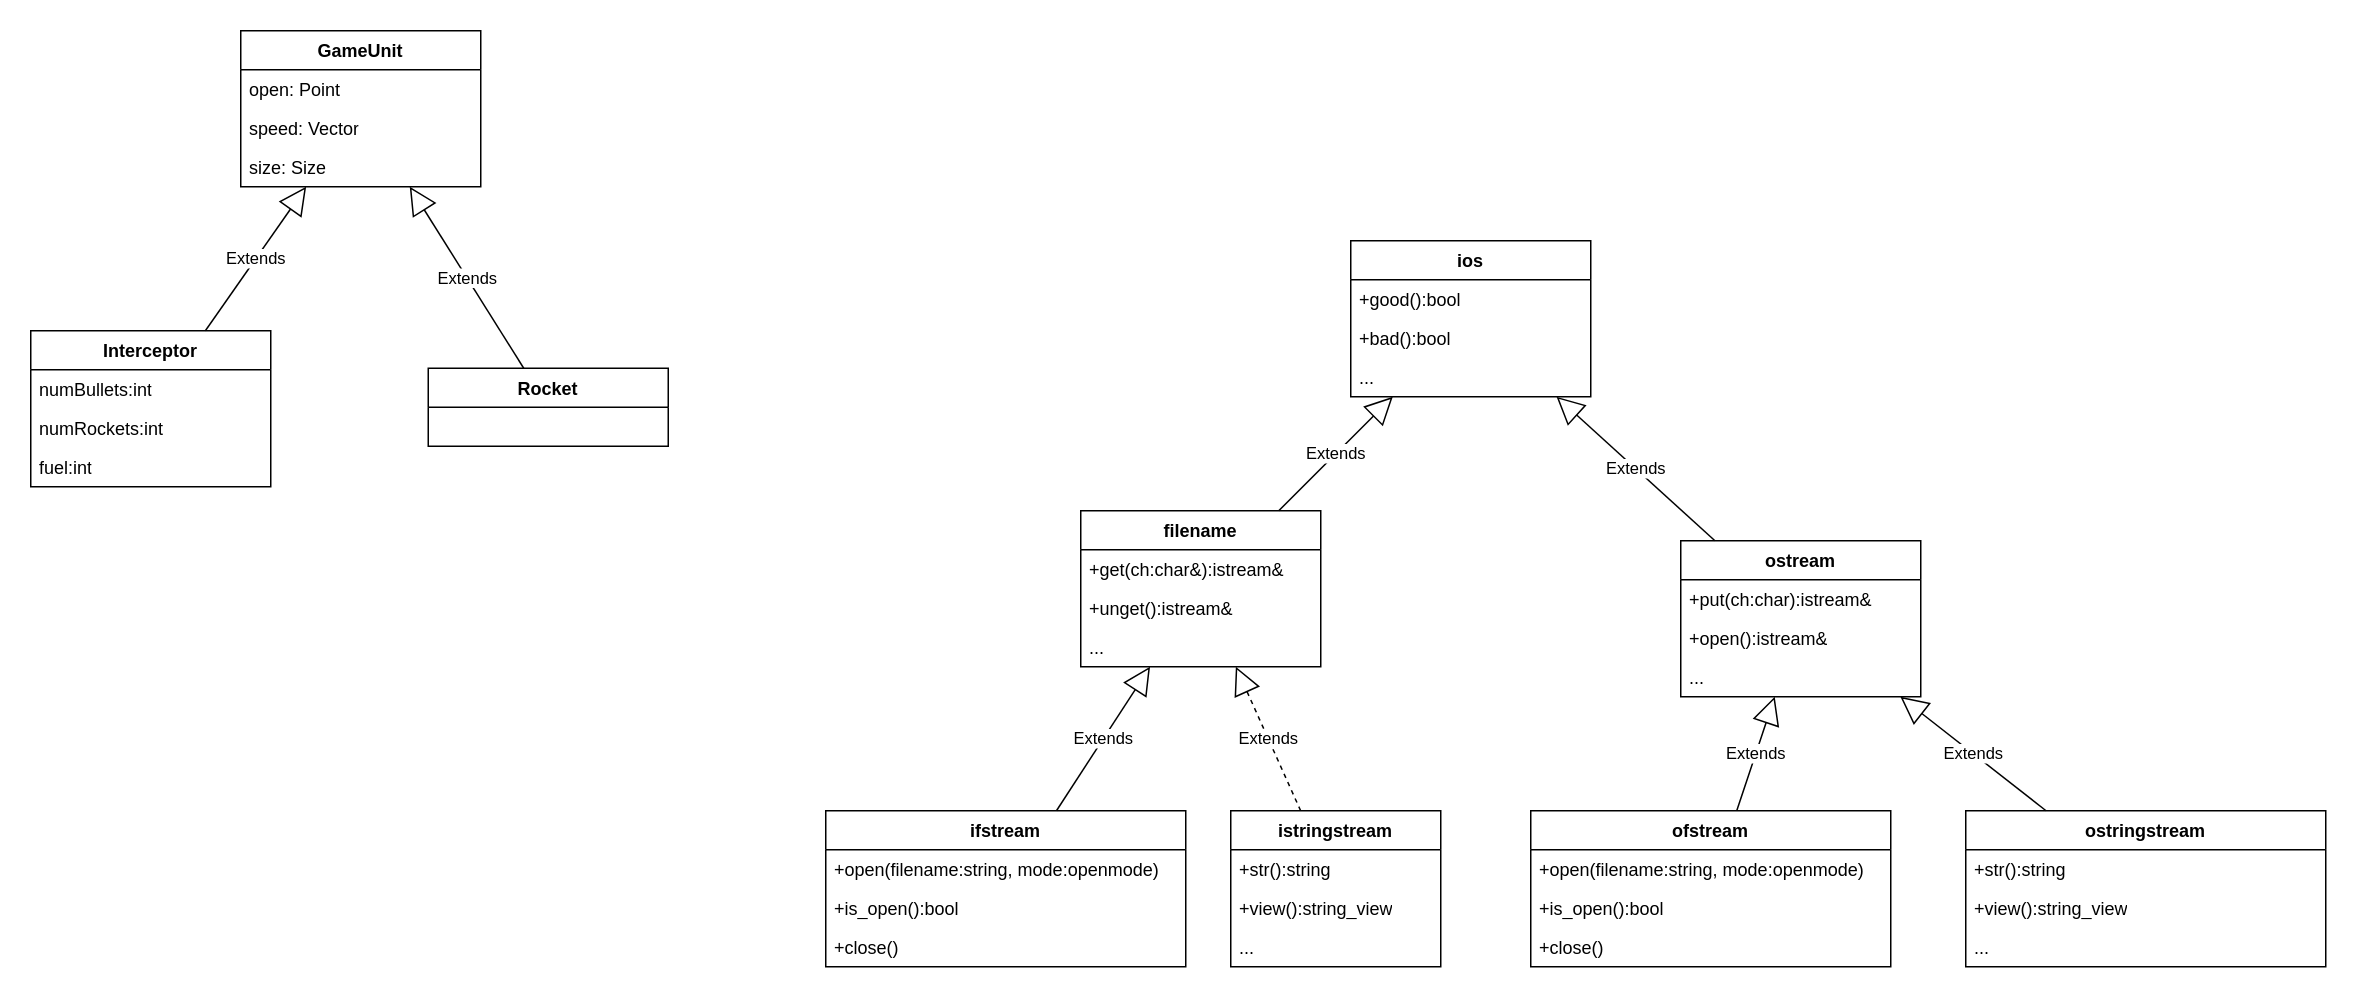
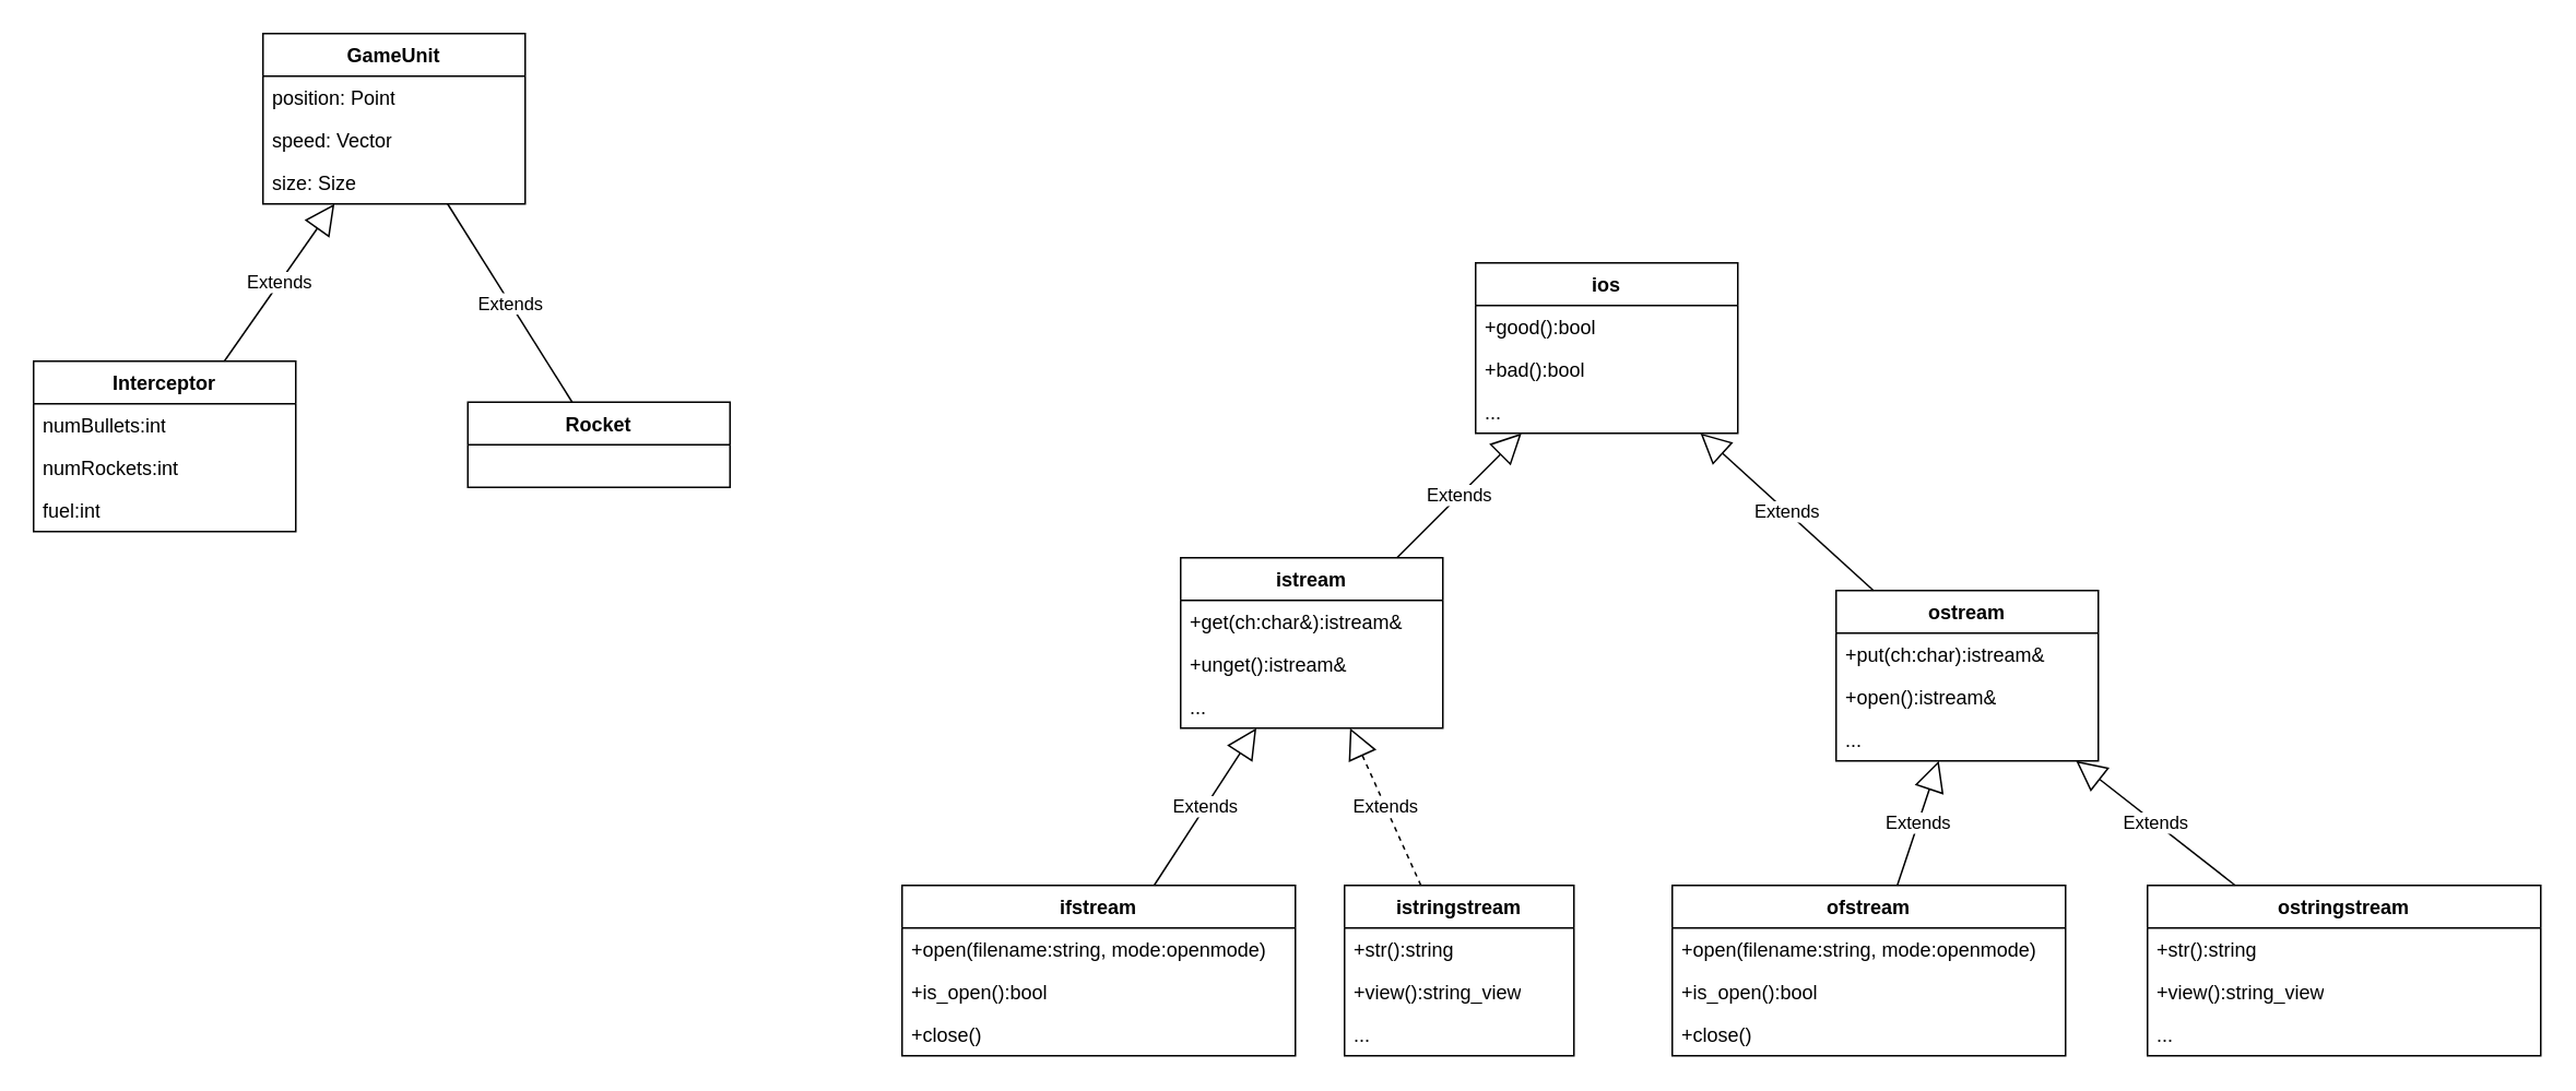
- <mxCell id="3" value="open: Point" style="text;strokeColor=none;fillColor=none;align=left;verticalAlign=top;spacingLeft=4;spacingRight=4;overflow=hidden;rotatable=0;points=[[0,0.5],[1,0.5]];portConstraint=eastwest;whiteSpace=wrap;html=1;" parent="2" vertex="1"><mxGeometry y="26" width="160" height="26" as="geometry" /></mxCell>
+ <mxCell id="3" value="position: Point" style="text;strokeColor=none;fillColor=none;align=left;verticalAlign=top;spacingLeft=4;spacingRight=4;overflow=hidden;rotatable=0;points=[[0,0.5],[1,0.5]];portConstraint=eastwest;whiteSpace=wrap;html=1;" parent="2" vertex="1"><mxGeometry y="26" width="160" height="26" as="geometry" /></mxCell>
- <mxCell id="12" value="Extends" style="endArrow=block;endSize=16;endFill=0;html=1;rounded=0;" edge="1" parent="1" source="11" target="2"><mxGeometry width="160" relative="1" as="geometry"><mxPoint x="340" y="180" as="sourcePoint" /><mxPoint x="500" y="180" as="targetPoint" /></mxGeometry></mxCell>
+ <mxCell id="12" value="Extends" style="endArrow=none;endSize=16;endFill=0;html=1;rounded=0;" edge="1" parent="1" source="11" target="2"><mxGeometry width="160" relative="1" as="geometry"><mxPoint x="340" y="180" as="sourcePoint" /><mxPoint x="500" y="180" as="targetPoint" /></mxGeometry></mxCell>
- <mxCell id="13" value="filename" style="swimlane;fontStyle=1;align=center;verticalAlign=top;childLayout=stackLayout;horizontal=1;startSize=26;horizontalStack=0;resizeParent=1;resizeParentMax=0;resizeLast=0;collapsible=1;marginBottom=0;whiteSpace=wrap;html=1;" vertex="1" parent="1"><mxGeometry x="720" y="340" width="160" height="104" as="geometry" /></mxCell>
+ <mxCell id="13" value="istream" style="swimlane;fontStyle=1;align=center;verticalAlign=top;childLayout=stackLayout;horizontal=1;startSize=26;horizontalStack=0;resizeParent=1;resizeParentMax=0;resizeLast=0;collapsible=1;marginBottom=0;whiteSpace=wrap;html=1;" vertex="1" parent="1"><mxGeometry x="720" y="340" width="160" height="104" as="geometry" /></mxCell>
